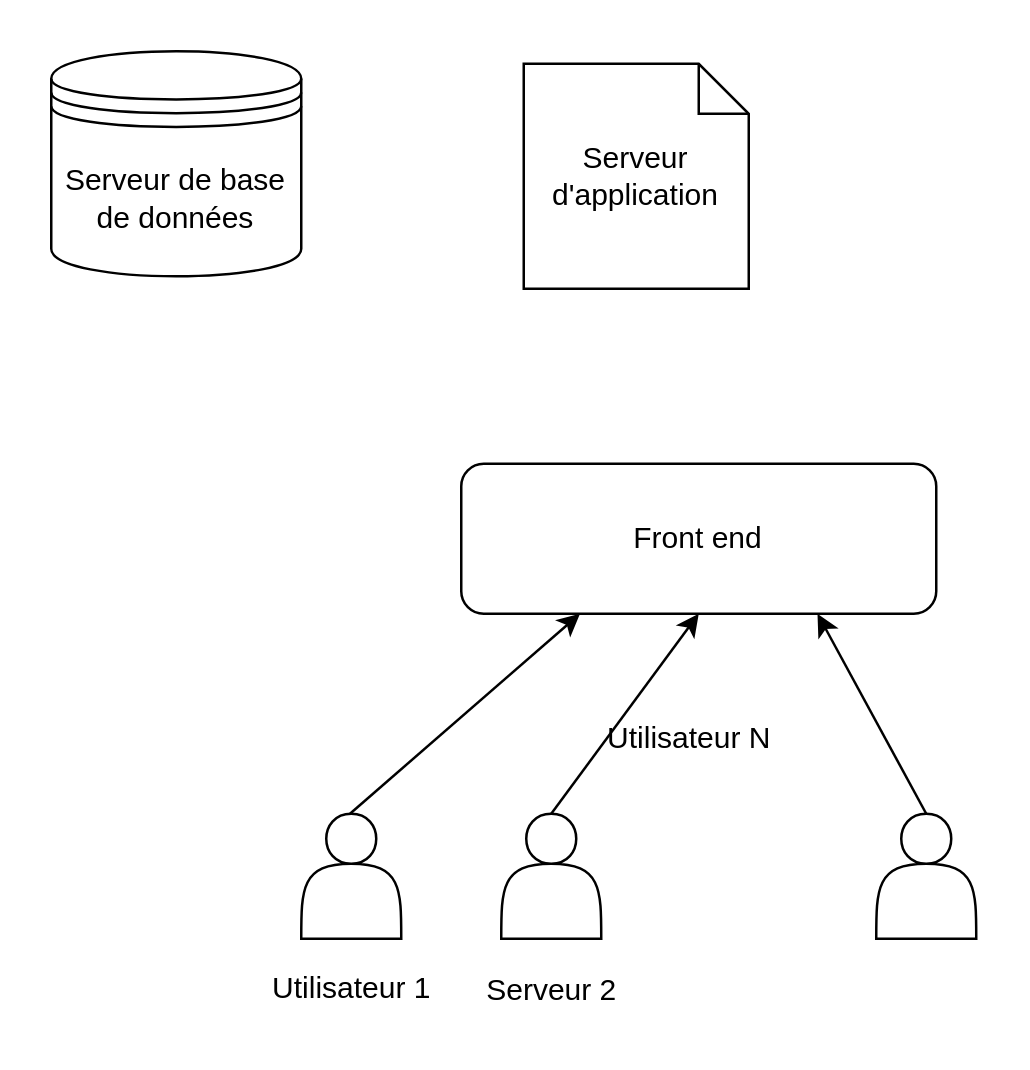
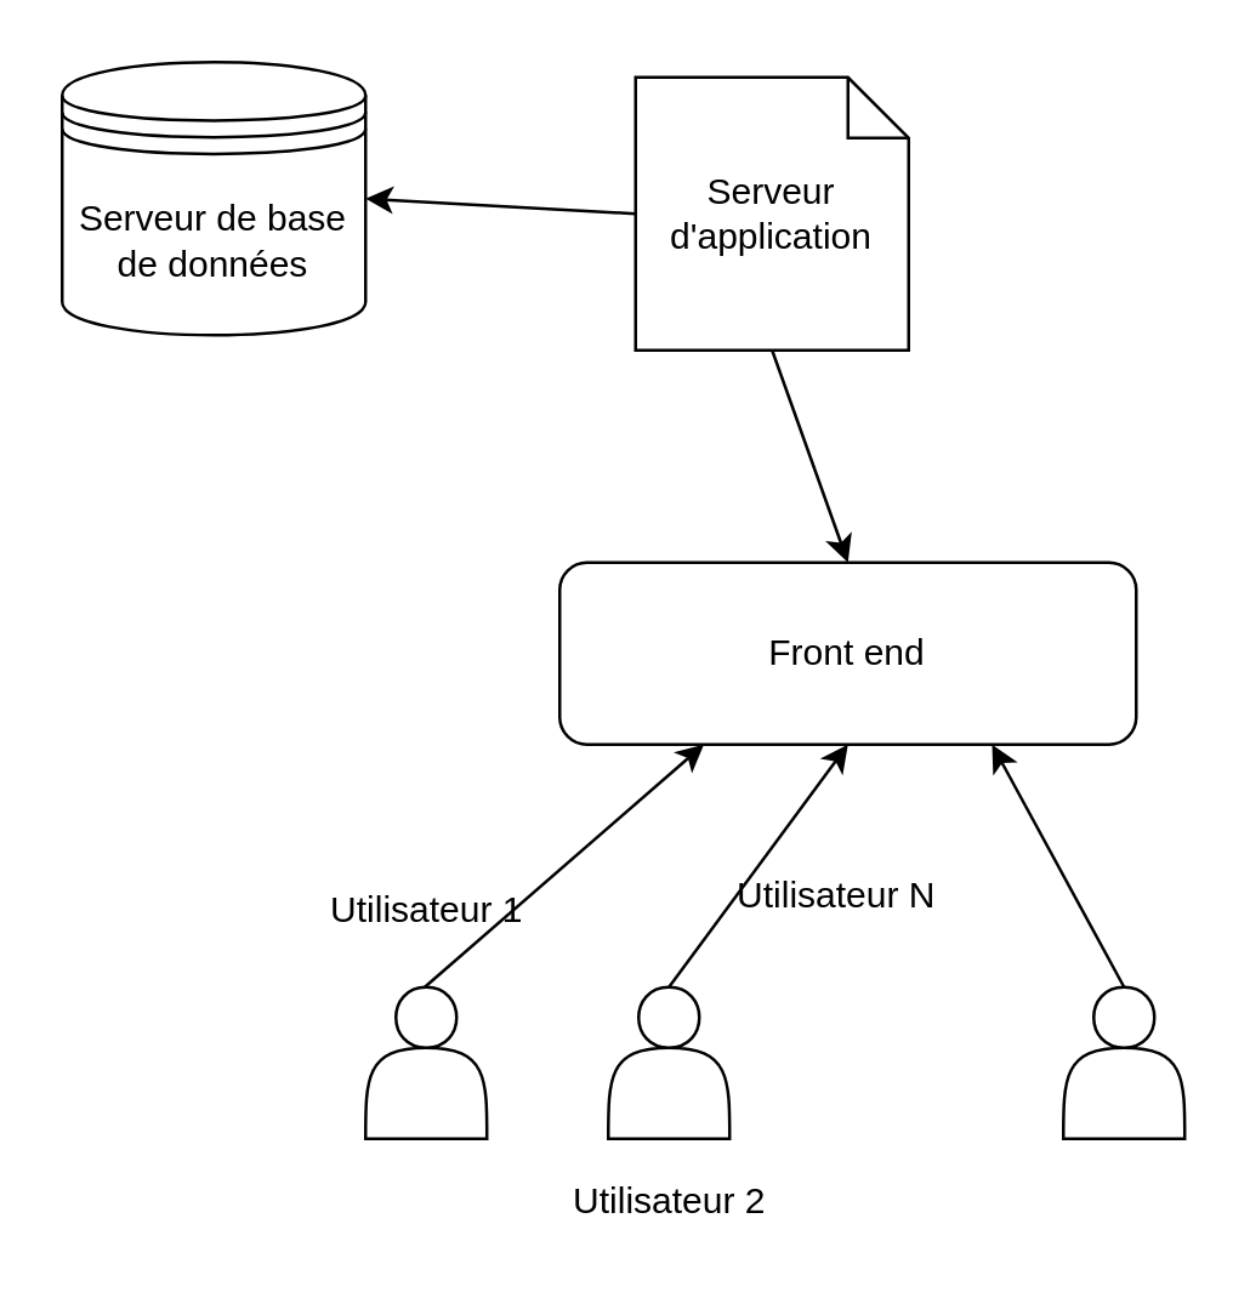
+ <mxCell id="5" value="" style="endArrow=classic;html=1;rounded=0;entryX=1;entryY=0.5;entryDx=0;entryDy=0;exitX=0;exitY=0.5;exitDx=0;exitDy=0;exitPerimeter=0;" edge="1" parent="1" source="4" target="3"><mxGeometry width="50" height="50" relative="1" as="geometry"><mxPoint x="230" y="285" as="sourcePoint" /><mxPoint x="280" y="235" as="targetPoint" /></mxGeometry></mxCell>
+ <mxCell id="6" value="" style="endArrow=classic;html=1;rounded=0;entryX=0.5;entryY=0;entryDx=0;entryDy=0;exitX=0.5;exitY=1;exitDx=0;exitDy=0;exitPerimeter=0;" edge="1" parent="1" source="4" target="2"><mxGeometry width="50" height="50" relative="1" as="geometry"><mxPoint x="230" y="285" as="sourcePoint" /><mxPoint x="280" y="235" as="targetPoint" /></mxGeometry></mxCell>
- <mxCell id="13" value="Utilisateur 1" style="text;html=1;align=center;verticalAlign=middle;resizable=0;points=[];autosize=1;strokeColor=none;fillColor=none;" vertex="1" parent="1"><mxGeometry x="100" y="385" width="80" height="20" as="geometry" /></mxCell>
+ <mxCell id="13" value="Utilisateur 1" style="text;html=1;align=center;verticalAlign=middle;resizable=0;points=[];autosize=1;strokeColor=none;fillColor=none;" vertex="1" parent="1"><mxGeometry x="100" y="290" width="80" height="20" as="geometry" /></mxCell>
- <mxCell id="14" value="Serveur 2" style="text;html=1;align=center;verticalAlign=middle;resizable=0;points=[];autosize=1;strokeColor=none;fillColor=none;" vertex="1" parent="1"><mxGeometry x="180" y="386" width="80" height="20" as="geometry" /></mxCell>
+ <mxCell id="14" value="Utilisateur 2" style="text;html=1;align=center;verticalAlign=middle;resizable=0;points=[];autosize=1;strokeColor=none;fillColor=none;" vertex="1" parent="1"><mxGeometry x="180" y="386" width="80" height="20" as="geometry" /></mxCell>
